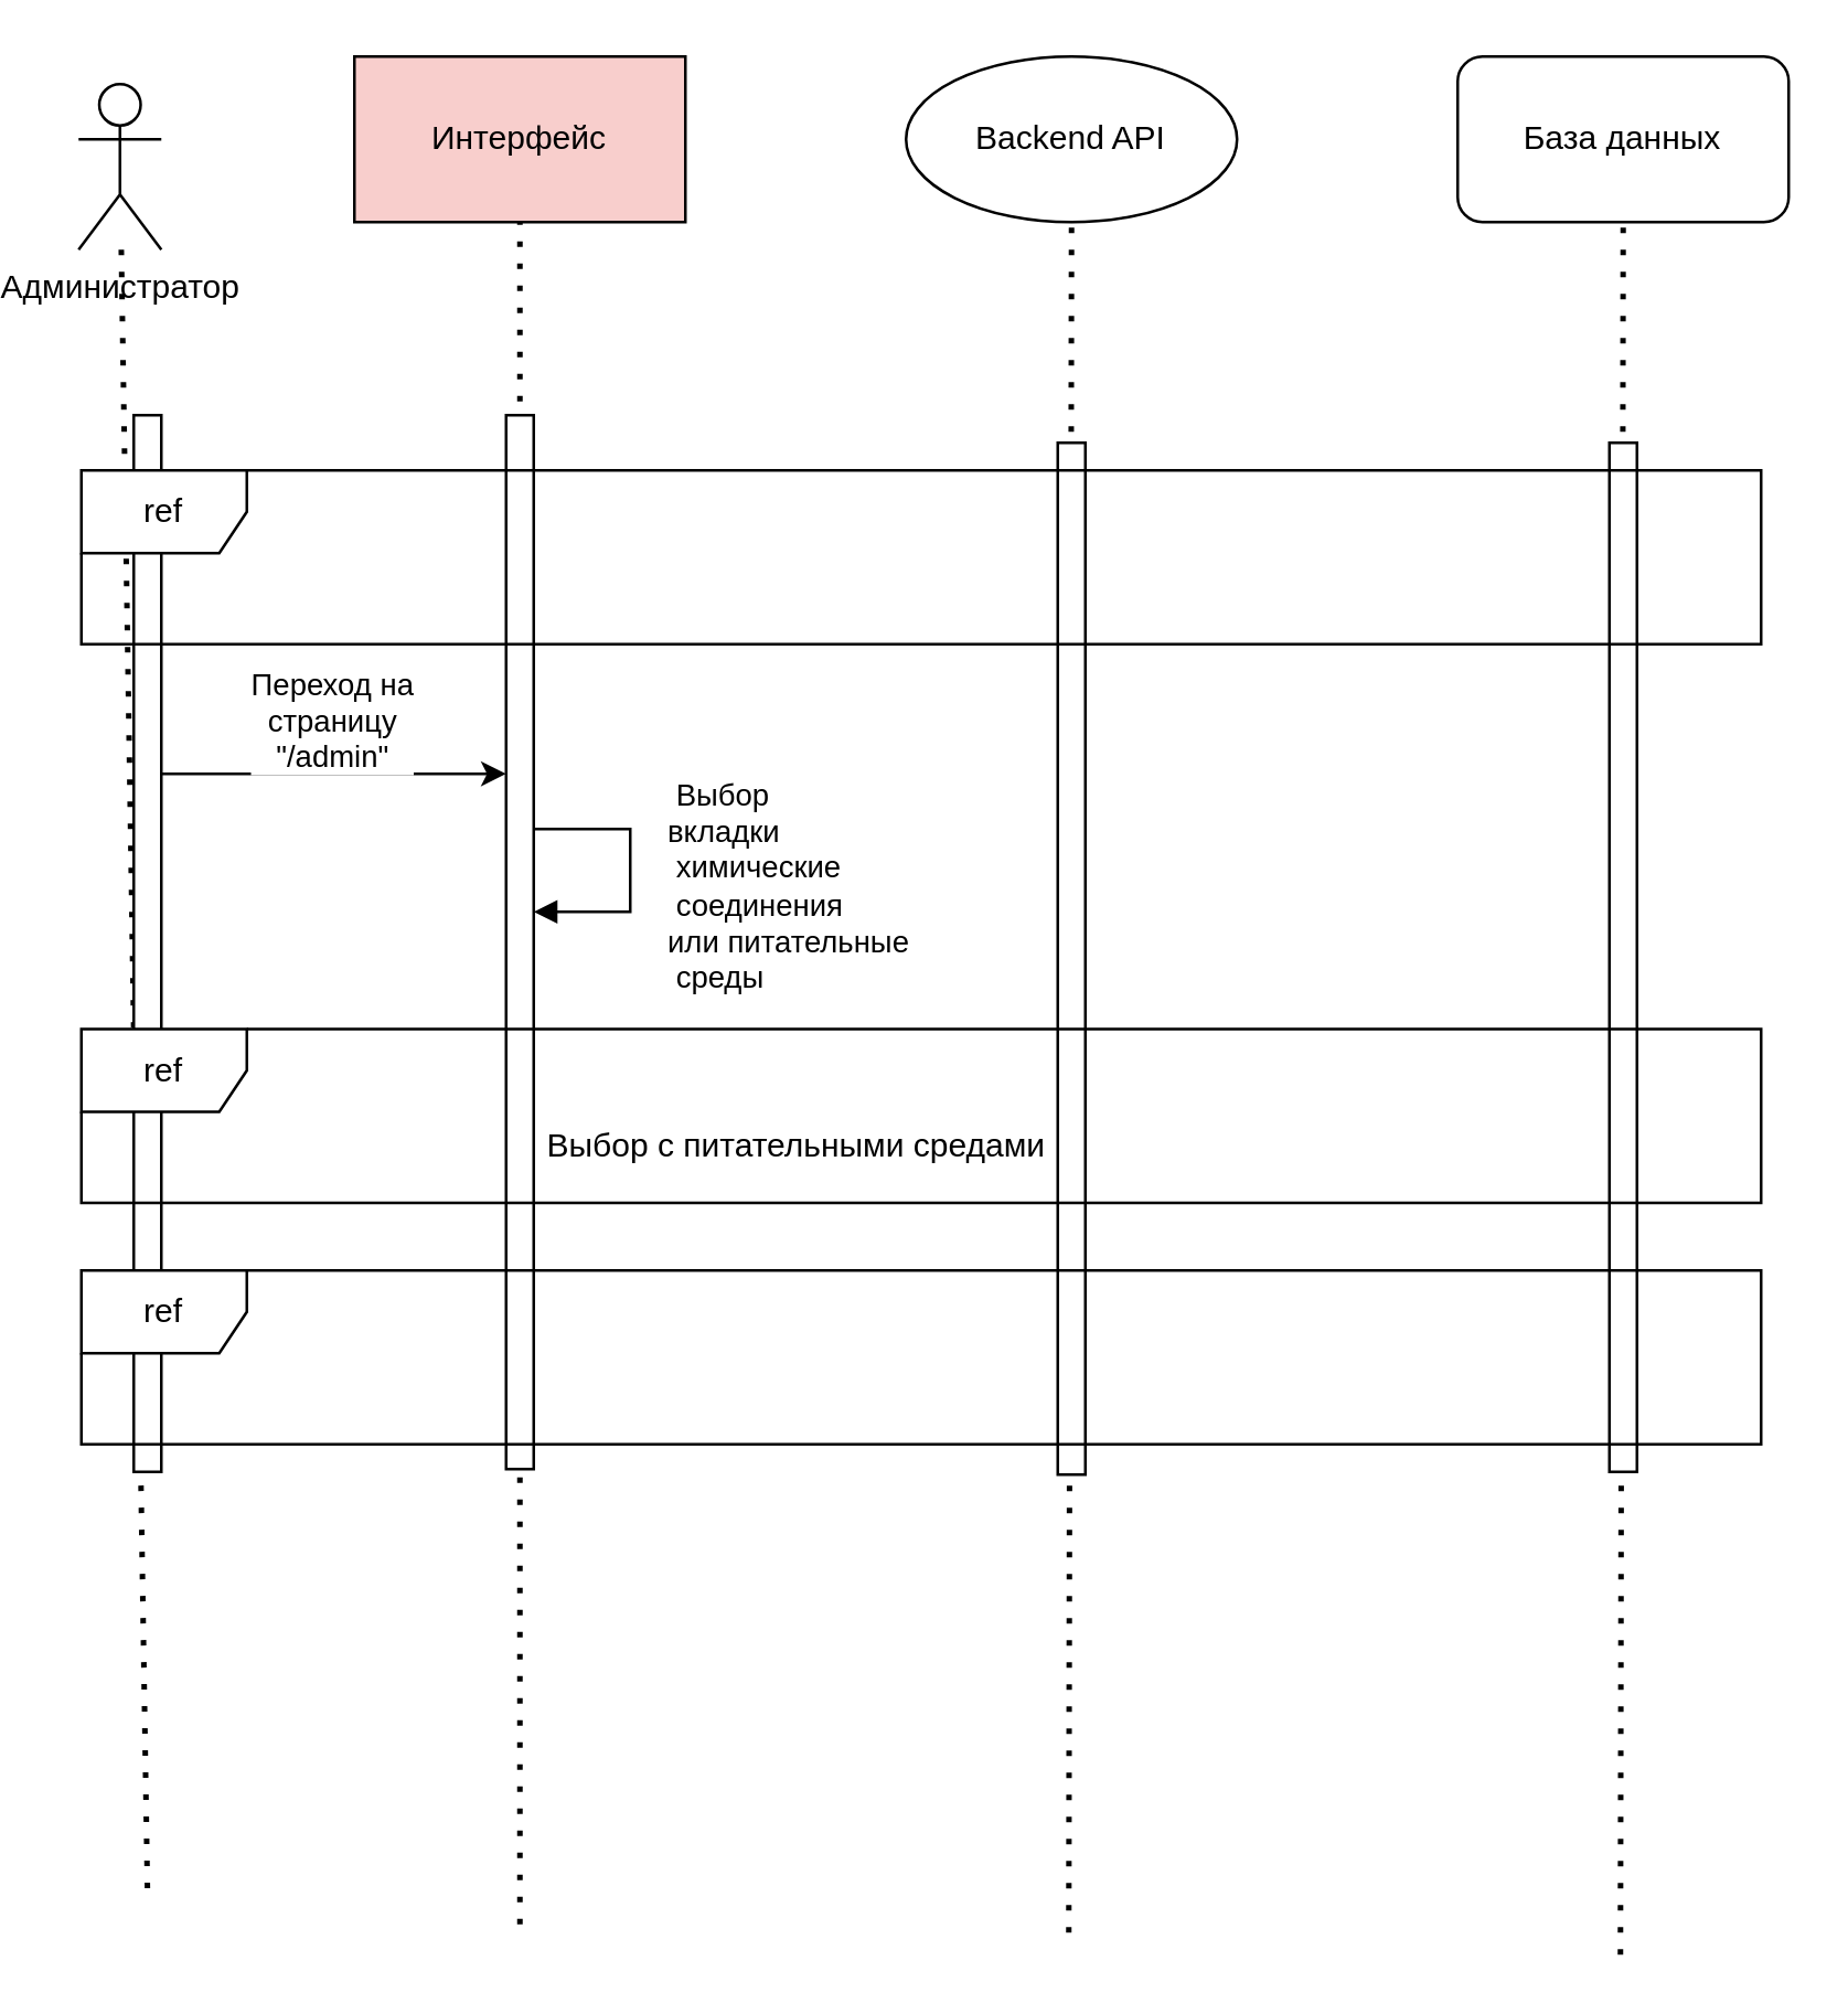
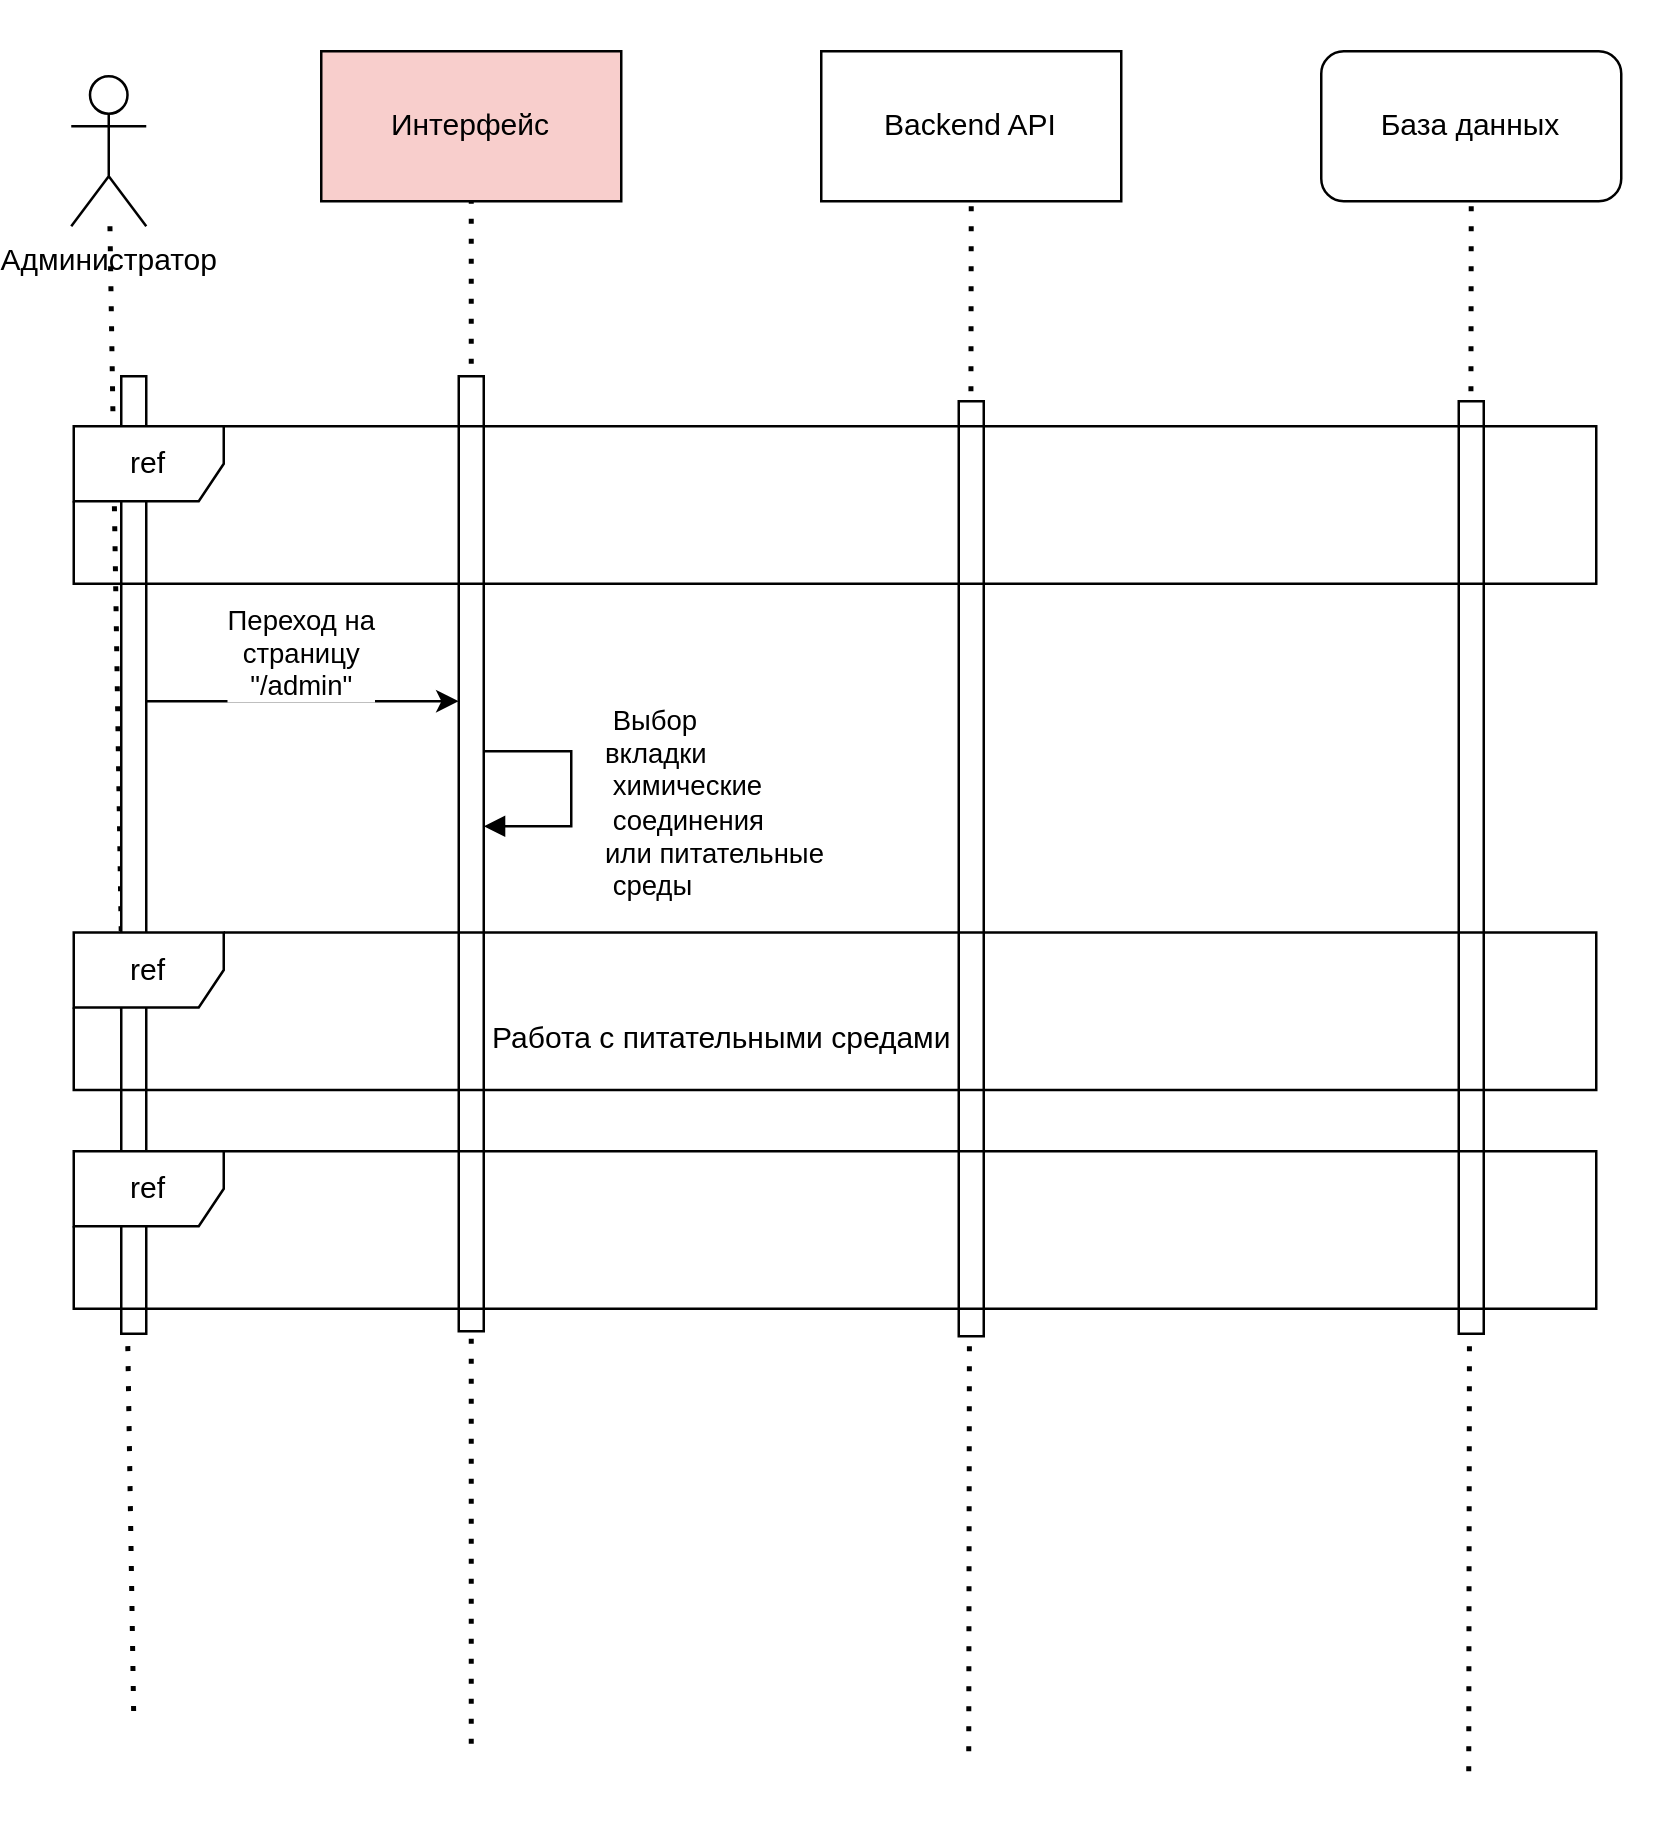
- <mxCell id="10" value="Backend API" style="ellipse;whiteSpace=wrap;html=1;" vertex="1" parent="1"><mxGeometry x="320" y="20" width="120" height="60" as="geometry" /></mxCell>
+ <mxCell id="10" value="Backend API" style="rounded=0;whiteSpace=wrap;html=1;" vertex="1" parent="1"><mxGeometry x="320" y="20" width="120" height="60" as="geometry" /></mxCell>
- <mxCell id="19" value="Выбор с питательными средами" style="text;html=1;align=center;verticalAlign=middle;resizable=0;points=[];autosize=1;strokeColor=none;fillColor=none;" vertex="1" parent="1"><mxGeometry x="175" y="400" width="210" height="30" as="geometry" /></mxCell>
+ <mxCell id="19" value="Работа с питательными средами" style="text;html=1;align=center;verticalAlign=middle;resizable=0;points=[];autosize=1;strokeColor=none;fillColor=none;" vertex="1" parent="1"><mxGeometry x="175" y="400" width="210" height="30" as="geometry" /></mxCell>
